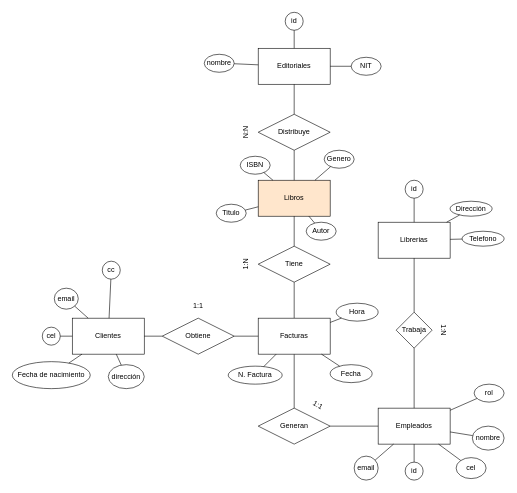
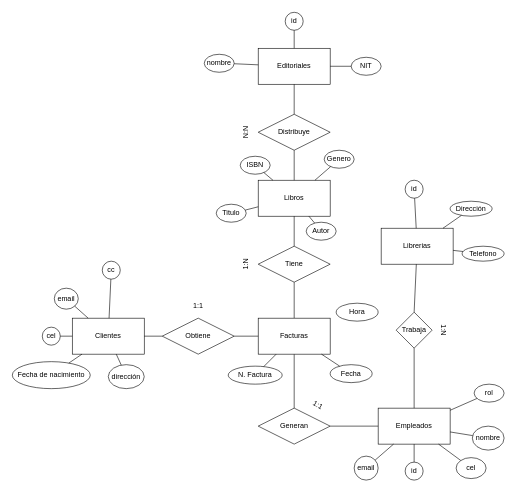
- <mxCell id="2" value="Libros" style="rounded=0;whiteSpace=wrap;html=1;fillColor=#ffe6cc;" parent="1" vertex="1"><mxGeometry x="430" y="300" width="120" height="60" as="geometry" /></mxCell>
+ <mxCell id="2" value="Libros" style="rounded=0;whiteSpace=wrap;html=1;" parent="1" vertex="1"><mxGeometry x="430" y="300" width="120" height="60" as="geometry" /></mxCell>
- <mxCell id="57" value="Telefono" style="ellipse;whiteSpace=wrap;html=1;" vertex="1" parent="1"><mxGeometry x="770" y="385" width="70" height="25" as="geometry" /></mxCell>
+ <mxCell id="57" value="Telefono" style="ellipse;whiteSpace=wrap;html=1;" vertex="1" parent="1"><mxGeometry x="770" y="410" width="70" height="25" as="geometry" /></mxCell>
- <mxCell id="4" value="Librerias" style="rounded=0;whiteSpace=wrap;html=1;" parent="1" vertex="1"><mxGeometry x="630" y="370" width="120" height="60" as="geometry" /></mxCell>
+ <mxCell id="4" value="Librerias" style="rounded=0;whiteSpace=wrap;html=1;" parent="1" vertex="1"><mxGeometry x="635" y="380" width="120" height="60" as="geometry" /></mxCell>
- <mxCell id="68" value="" style="endArrow=none;html=1;rounded=0;" edge="1" parent="1" source="67" target="20"><mxGeometry width="50" height="50" relative="1" as="geometry"><mxPoint x="600" y="520" as="sourcePoint" /><mxPoint x="650" y="470" as="targetPoint" /></mxGeometry></mxCell>
